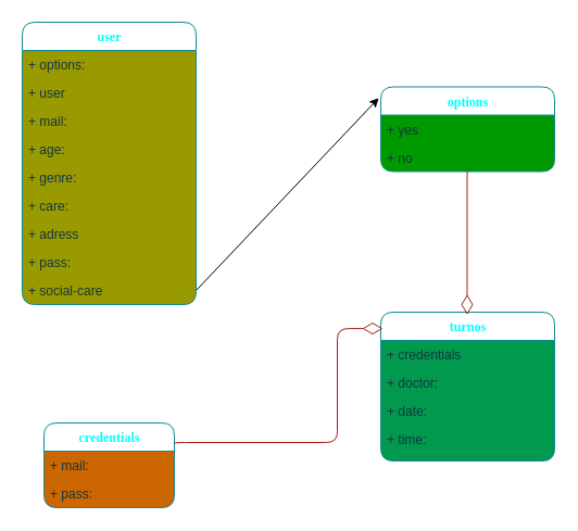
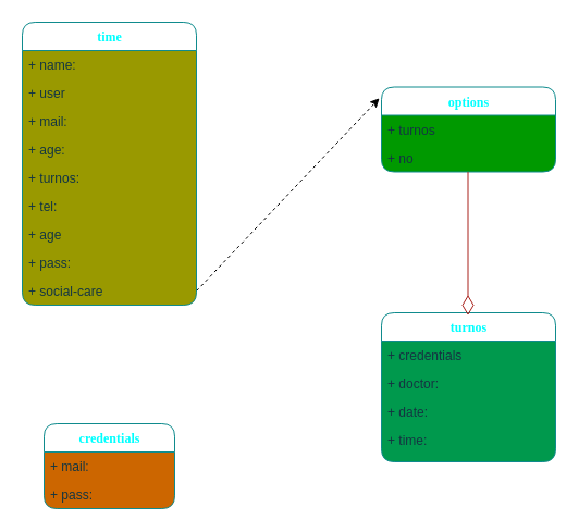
- <mxCell id="3" value="&lt;font color=&quot;#00ffff&quot;&gt;user&lt;/font&gt;" style="swimlane;html=1;fontStyle=1;align=center;verticalAlign=top;childLayout=stackLayout;horizontal=1;startSize=26;horizontalStack=0;resizeParent=1;resizeLast=0;collapsible=1;marginBottom=0;swimlaneFillColor=#999900;rounded=1;shadow=0;comic=0;labelBackgroundColor=none;strokeWidth=1;fillColor=none;fontFamily=Verdana;fontSize=12;strokeColor=#0F8B8D;fontColor=#143642;" parent="1" vertex="1"><mxGeometry x="20" y="20" width="160" height="260" as="geometry" /></mxCell>
+ <mxCell id="3" value="&lt;font color=&quot;#00ffff&quot;&gt;time&lt;/font&gt;" style="swimlane;html=1;fontStyle=1;align=center;verticalAlign=top;childLayout=stackLayout;horizontal=1;startSize=26;horizontalStack=0;resizeParent=1;resizeLast=0;collapsible=1;marginBottom=0;swimlaneFillColor=#999900;rounded=1;shadow=0;comic=0;labelBackgroundColor=none;strokeWidth=1;fillColor=none;fontFamily=Verdana;fontSize=12;strokeColor=#0F8B8D;fontColor=#143642;" parent="1" vertex="1"><mxGeometry x="20" y="20" width="160" height="260" as="geometry" /></mxCell>
- <mxCell id="4" value="+ options:" style="text;html=1;strokeColor=none;fillColor=none;align=left;verticalAlign=top;spacingLeft=4;spacingRight=4;whiteSpace=wrap;overflow=hidden;rotatable=0;points=[[0,0.5],[1,0.5]];portConstraint=eastwest;rounded=1;labelBackgroundColor=none;fontColor=#143642;" parent="3" vertex="1"><mxGeometry y="26" width="160" height="26" as="geometry" /></mxCell>
+ <mxCell id="4" value="+ name:" style="text;html=1;strokeColor=none;fillColor=none;align=left;verticalAlign=top;spacingLeft=4;spacingRight=4;whiteSpace=wrap;overflow=hidden;rotatable=0;points=[[0,0.5],[1,0.5]];portConstraint=eastwest;rounded=1;labelBackgroundColor=none;fontColor=#143642;" parent="3" vertex="1"><mxGeometry y="26" width="160" height="26" as="geometry" /></mxCell>
- <mxCell id="22" value="+ yes" style="text;html=1;strokeColor=none;fillColor=none;align=left;verticalAlign=top;spacingLeft=4;spacingRight=4;whiteSpace=wrap;overflow=hidden;rotatable=0;points=[[0,0.5],[1,0.5]];portConstraint=eastwest;rounded=1;labelBackgroundColor=none;fontColor=#143642;" parent="21" vertex="1"><mxGeometry y="26" width="160" height="26" as="geometry" /></mxCell>
+ <mxCell id="22" value="+ turnos" style="text;html=1;strokeColor=none;fillColor=none;align=left;verticalAlign=top;spacingLeft=4;spacingRight=4;whiteSpace=wrap;overflow=hidden;rotatable=0;points=[[0,0.5],[1,0.5]];portConstraint=eastwest;rounded=1;labelBackgroundColor=none;fontColor=#143642;" parent="21" vertex="1"><mxGeometry y="26" width="160" height="26" as="geometry" /></mxCell>
- <mxCell id="8" value="+ genre:" style="text;html=1;strokeColor=none;fillColor=none;align=left;verticalAlign=top;spacingLeft=4;spacingRight=4;whiteSpace=wrap;overflow=hidden;rotatable=0;points=[[0,0.5],[1,0.5]];portConstraint=eastwest;rounded=1;labelBackgroundColor=none;fontColor=#143642;" parent="3" vertex="1"><mxGeometry y="130" width="160" height="26" as="geometry" /></mxCell>
+ <mxCell id="8" value="+ turnos:" style="text;html=1;strokeColor=none;fillColor=none;align=left;verticalAlign=top;spacingLeft=4;spacingRight=4;whiteSpace=wrap;overflow=hidden;rotatable=0;points=[[0,0.5],[1,0.5]];portConstraint=eastwest;rounded=1;labelBackgroundColor=none;fontColor=#143642;" parent="3" vertex="1"><mxGeometry y="130" width="160" height="26" as="geometry" /></mxCell>
- <mxCell id="2" value="" style="edgeStyle=none;html=1;fontColor=#00FFFF;exitX=1;exitY=0.5;exitDx=0;exitDy=0;entryX=-0.012;entryY=0.132;entryDx=0;entryDy=0;entryPerimeter=0;" edge="1" parent="1" source="12" target="21"><mxGeometry relative="1" as="geometry" /></mxCell>
+ <mxCell id="2" value="" style="edgeStyle=none;html=1;fontColor=#00FFFF;exitX=1;exitY=0.5;exitDx=0;exitDy=0;entryX=-0.012;entryY=0.132;entryDx=0;entryDy=0;entryPerimeter=0;dashed=1;" edge="1" parent="1" source="12" target="21"><mxGeometry relative="1" as="geometry" /></mxCell>
- <mxCell id="9" value="+ care:" style="text;html=1;strokeColor=none;fillColor=none;align=left;verticalAlign=top;spacingLeft=4;spacingRight=4;whiteSpace=wrap;overflow=hidden;rotatable=0;points=[[0,0.5],[1,0.5]];portConstraint=eastwest;rounded=1;labelBackgroundColor=none;fontColor=#143642;" parent="3" vertex="1"><mxGeometry y="156" width="160" height="26" as="geometry" /></mxCell>
+ <mxCell id="9" value="+ tel:" style="text;html=1;strokeColor=none;fillColor=none;align=left;verticalAlign=top;spacingLeft=4;spacingRight=4;whiteSpace=wrap;overflow=hidden;rotatable=0;points=[[0,0.5],[1,0.5]];portConstraint=eastwest;rounded=1;labelBackgroundColor=none;fontColor=#143642;" parent="3" vertex="1"><mxGeometry y="156" width="160" height="26" as="geometry" /></mxCell>
- <mxCell id="10" value="+ adress" style="text;html=1;strokeColor=none;fillColor=none;align=left;verticalAlign=top;spacingLeft=4;spacingRight=4;whiteSpace=wrap;overflow=hidden;rotatable=0;points=[[0,0.5],[1,0.5]];portConstraint=eastwest;rounded=1;labelBackgroundColor=none;fontColor=#143642;" parent="3" vertex="1"><mxGeometry y="182" width="160" height="26" as="geometry" /></mxCell>
+ <mxCell id="10" value="+ age" style="text;html=1;strokeColor=none;fillColor=none;align=left;verticalAlign=top;spacingLeft=4;spacingRight=4;whiteSpace=wrap;overflow=hidden;rotatable=0;points=[[0,0.5],[1,0.5]];portConstraint=eastwest;rounded=1;labelBackgroundColor=none;fontColor=#143642;" parent="3" vertex="1"><mxGeometry y="182" width="160" height="26" as="geometry" /></mxCell>
- <mxCell id="25" style="edgeStyle=orthogonalEdgeStyle;html=1;labelBackgroundColor=none;startFill=0;startSize=8;endArrow=diamondThin;endFill=0;endSize=16;fontFamily=Verdana;fontSize=12;strokeColor=#A8201A;fontColor=default;rounded=1;entryX=0.012;entryY=0.11;entryDx=0;entryDy=0;entryPerimeter=0;exitX=1;exitY=0.25;exitDx=0;exitDy=0;shadow=0;" edge="1" parent="1" source="18" target="13"><mxGeometry relative="1" as="geometry"><Array as="points"><mxPoint x="160" y="407" /><mxPoint x="310" y="407" /><mxPoint x="310" y="302" /></Array><mxPoint x="200" y="447" as="sourcePoint" /><mxPoint x="310" y="487" as="targetPoint" /></mxGeometry></mxCell>
